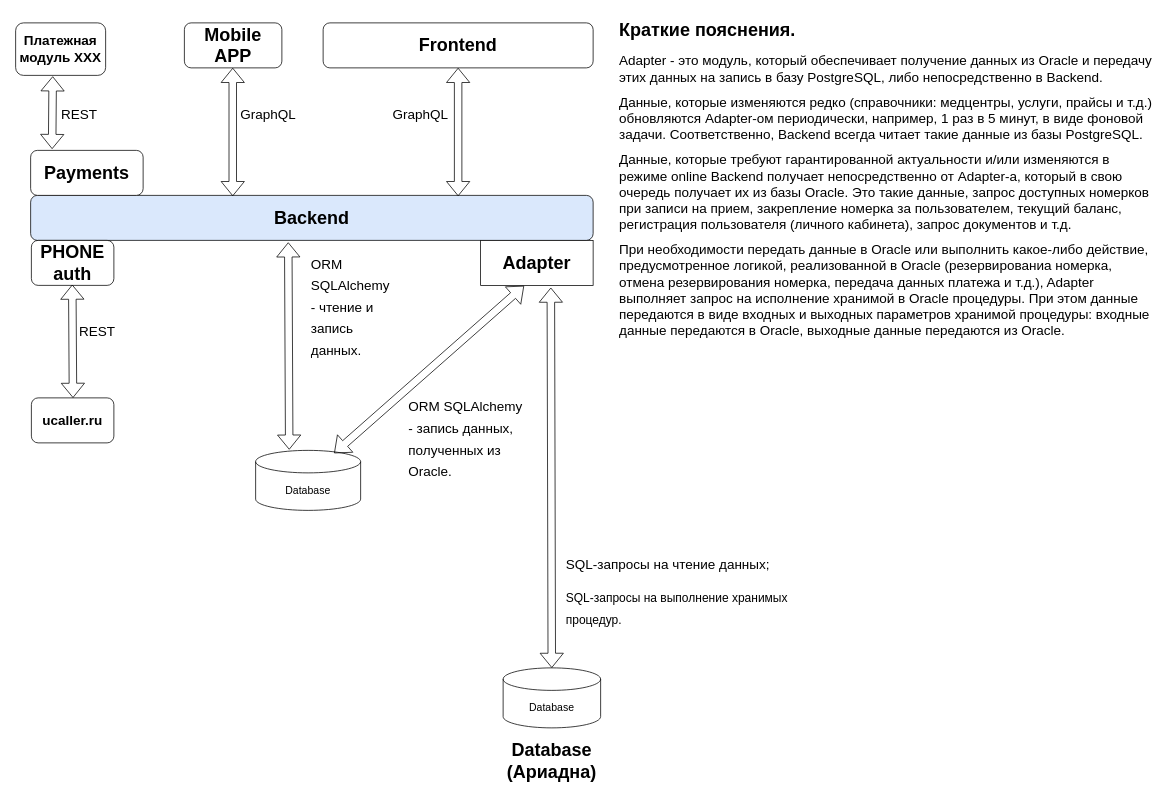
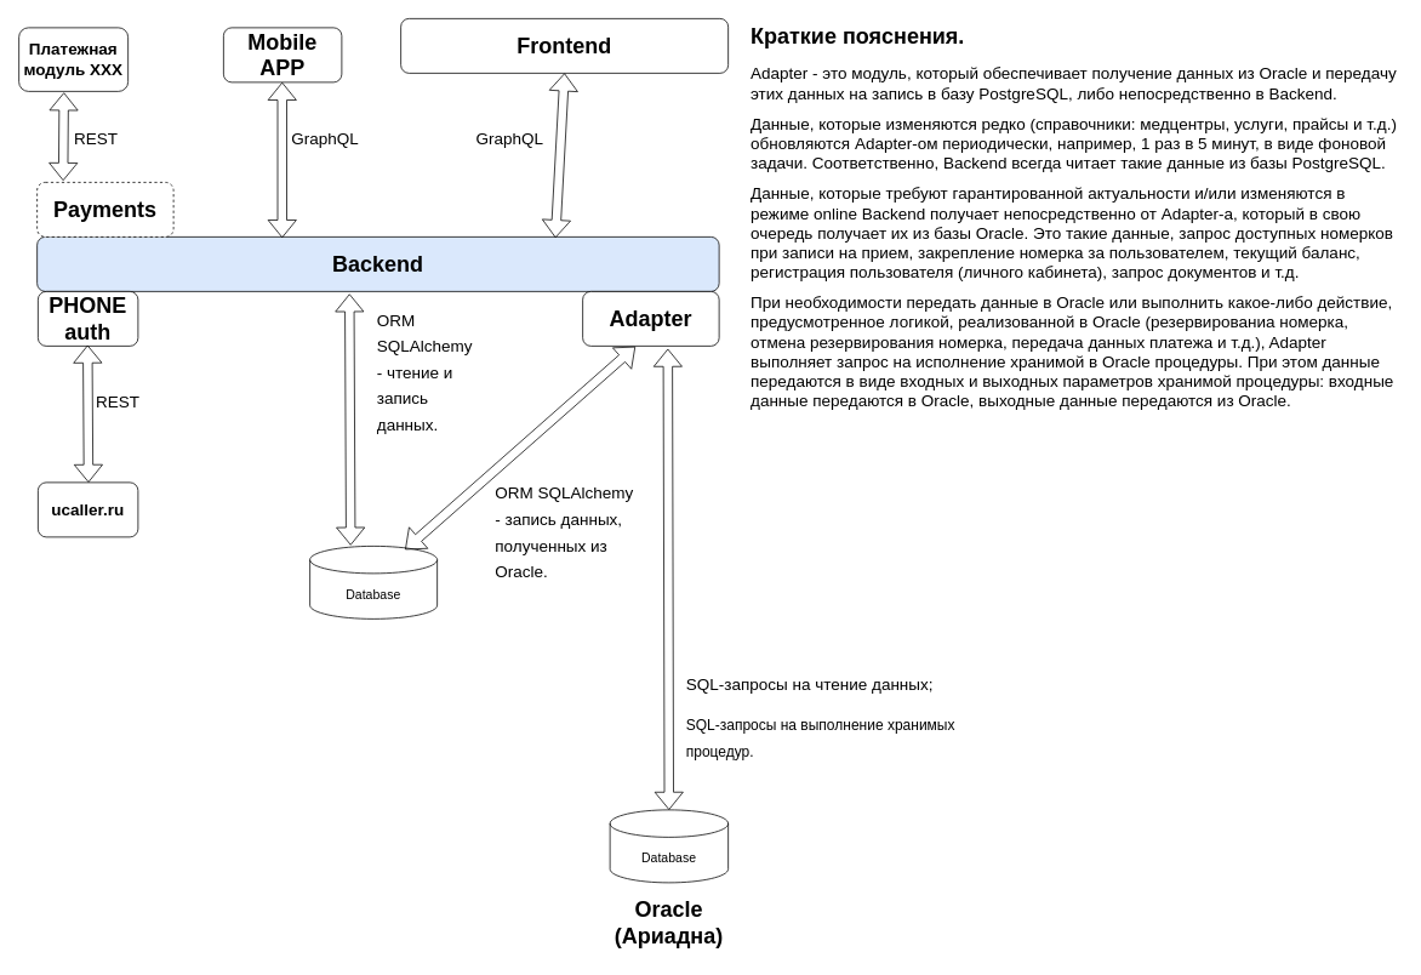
- <mxCell id="5" value="&lt;font style=&quot;font-size: 24px;&quot;&gt;&lt;b&gt;Frontend&lt;/b&gt;&lt;/font&gt;" style="rounded=1;whiteSpace=wrap;html=1;" parent="1" vertex="1"><mxGeometry x="430" y="30" width="360" height="60" as="geometry" /></mxCell>
+ <mxCell id="5" value="&lt;font style=&quot;font-size: 24px;&quot;&gt;&lt;b&gt;Frontend&lt;/b&gt;&lt;/font&gt;" style="rounded=1;whiteSpace=wrap;html=1;" parent="1" vertex="1"><mxGeometry x="440" y="20" width="360" height="60" as="geometry" /></mxCell>
- <mxCell id="17" value="&lt;span style=&quot;font-size: 24px;&quot;&gt;&lt;b&gt;Payments&lt;/b&gt;&lt;/span&gt;" style="rounded=1;whiteSpace=wrap;html=1;" parent="1" vertex="1"><mxGeometry x="40" y="200" width="150" height="60" as="geometry" /></mxCell>
+ <mxCell id="17" value="&lt;span style=&quot;font-size: 24px;&quot;&gt;&lt;b&gt;Payments&lt;/b&gt;&lt;/span&gt;" style="rounded=1;whiteSpace=wrap;html=1;dashed=1;" parent="1" vertex="1"><mxGeometry x="40" y="200" width="150" height="60" as="geometry" /></mxCell>
- <mxCell id="7" value="&lt;font style=&quot;font-size: 24px;&quot;&gt;&lt;b&gt;Adapter&lt;/b&gt;&lt;/font&gt;" style="whiteSpace=wrap;html=1;rounded=0;" parent="1" vertex="1"><mxGeometry x="640" y="320" width="150" height="60" as="geometry" /></mxCell>
+ <mxCell id="7" value="&lt;font style=&quot;font-size: 24px;&quot;&gt;&lt;b&gt;Adapter&lt;/b&gt;&lt;/font&gt;" style="rounded=1;whiteSpace=wrap;html=1;" parent="1" vertex="1"><mxGeometry x="640" y="320" width="150" height="60" as="geometry" /></mxCell>
- <mxCell id="4" value="&lt;h1 align=&quot;center&quot;&gt;Database (Ариадна)&lt;br&gt;&lt;/h1&gt;" style="text;html=1;strokeColor=none;fillColor=none;spacing=5;spacingTop=-20;whiteSpace=wrap;overflow=hidden;rounded=0;align=center;" parent="1" vertex="1"><mxGeometry x="640" y="980" width="190" height="70" as="geometry" /></mxCell>
+ <mxCell id="4" value="&lt;h1 align=&quot;center&quot;&gt;Oracle (Ариадна)&lt;br&gt;&lt;/h1&gt;" style="text;html=1;strokeColor=none;fillColor=none;spacing=5;spacingTop=-20;whiteSpace=wrap;overflow=hidden;rounded=0;align=center;" parent="1" vertex="1"><mxGeometry x="640" y="980" width="190" height="70" as="geometry" /></mxCell>
